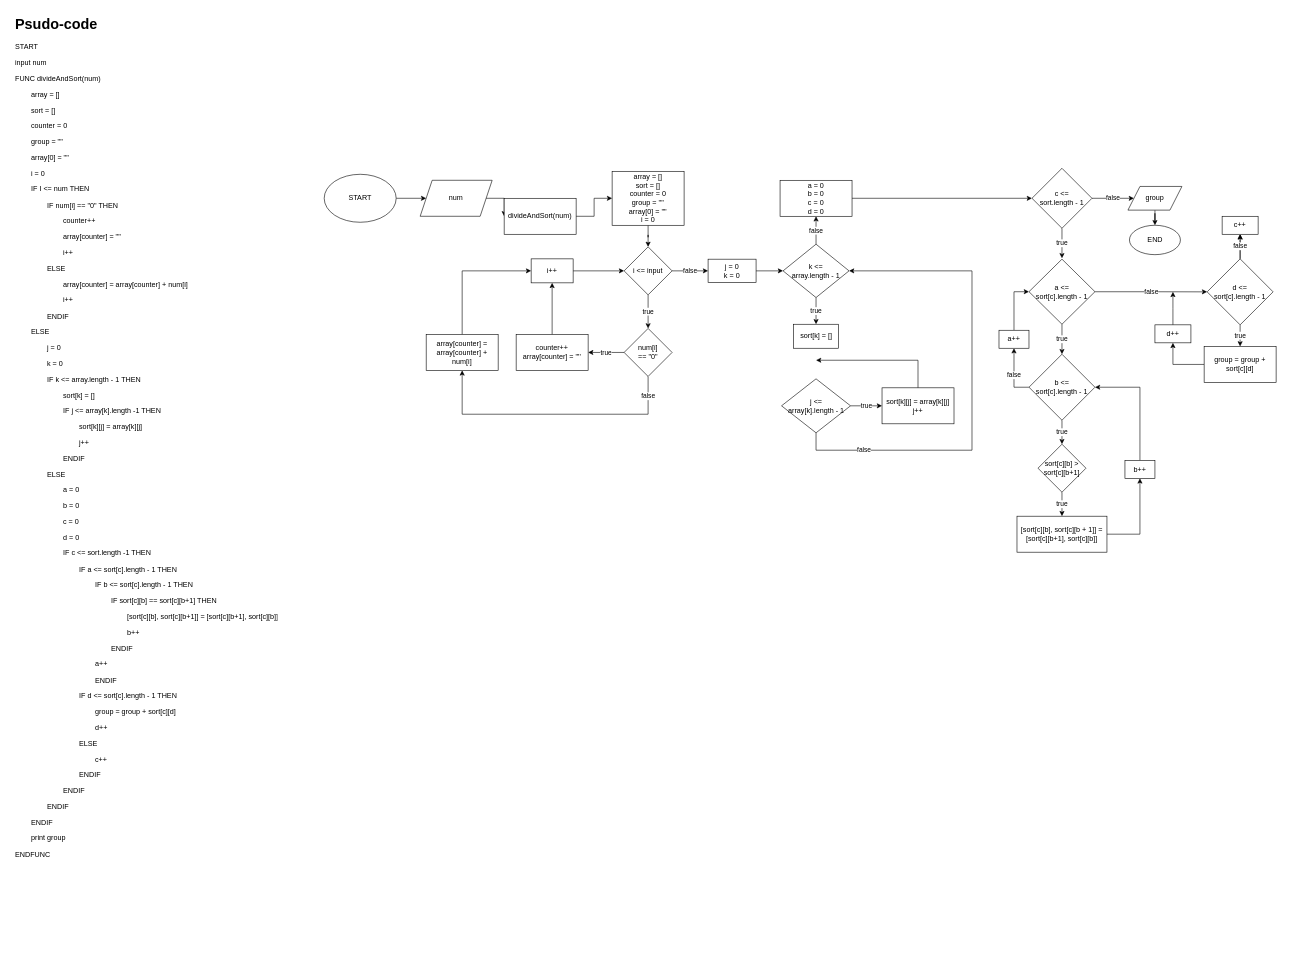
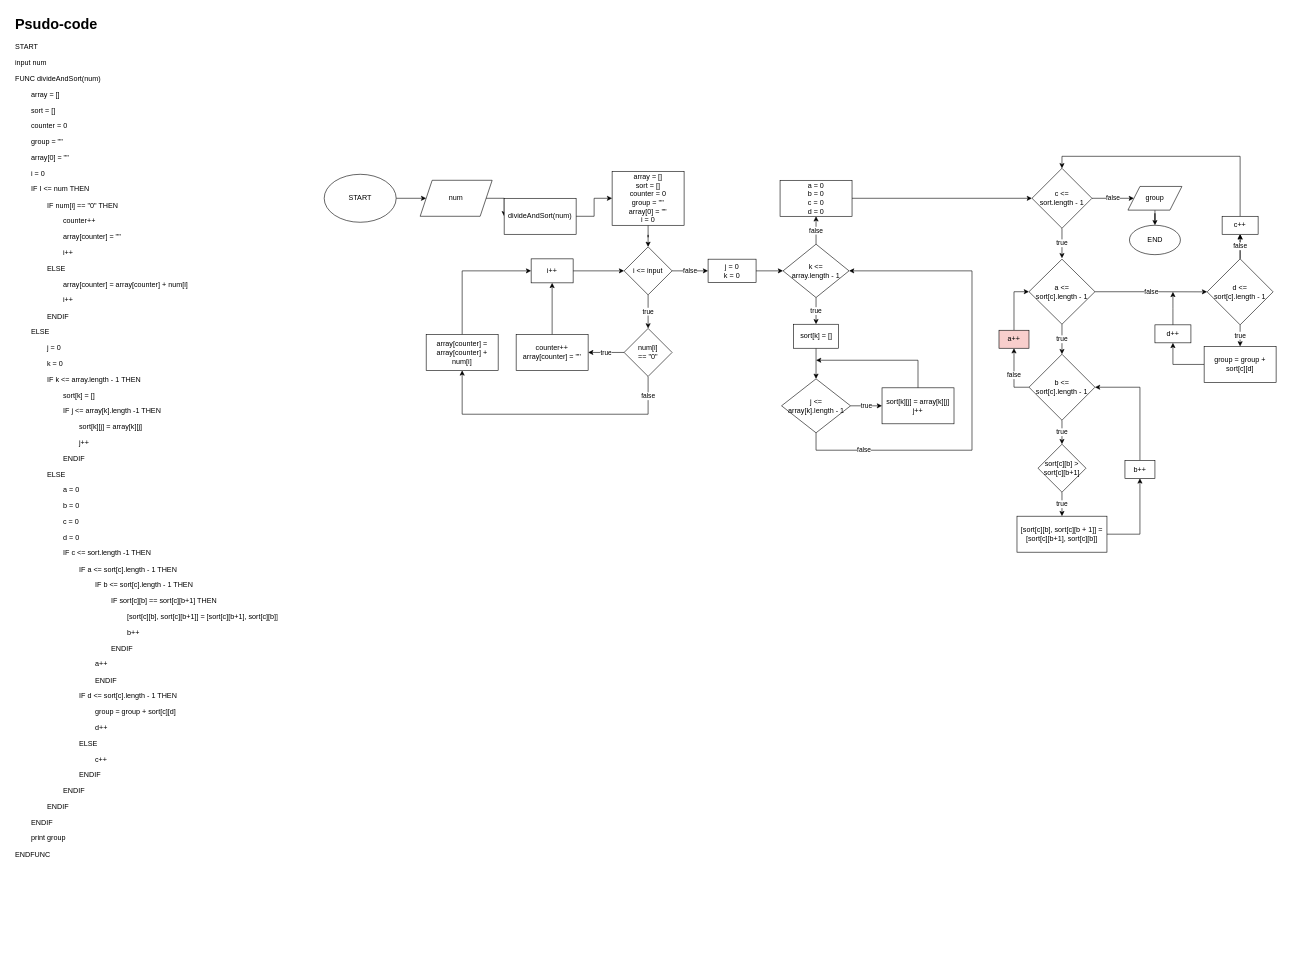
+ <mxCell id="64" style="edgeStyle=orthogonalEdgeStyle;rounded=0;orthogonalLoop=1;jettySize=auto;html=1;entryX=0.5;entryY=0;entryDx=0;entryDy=0;" edge="1" parent="1" source="65" target="39"><mxGeometry relative="1" as="geometry"><Array as="points"><mxPoint x="2067" y="260" /><mxPoint x="1770" y="260" /></Array></mxGeometry></mxCell>
- <mxCell id="53" value="a++" style="rounded=0;whiteSpace=wrap;html=1;" vertex="1" parent="1"><mxGeometry x="1665" y="550" width="50" height="30" as="geometry" /></mxCell>
+ <mxCell id="53" value="a++" style="rounded=0;whiteSpace=wrap;html=1;fillColor=#f8cecc;" vertex="1" parent="1"><mxGeometry x="1665" y="550" width="50" height="30" as="geometry" /></mxCell>
+ <mxCell id="26" style="edgeStyle=orthogonalEdgeStyle;rounded=0;orthogonalLoop=1;jettySize=auto;html=1;entryX=0.5;entryY=0;entryDx=0;entryDy=0;" edge="1" parent="1" source="27" target="30"><mxGeometry relative="1" as="geometry" /></mxCell>
